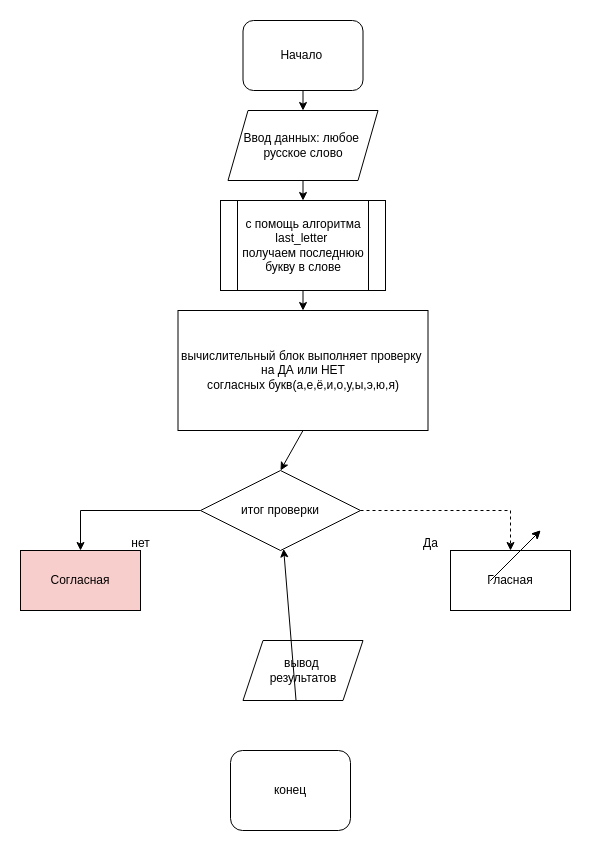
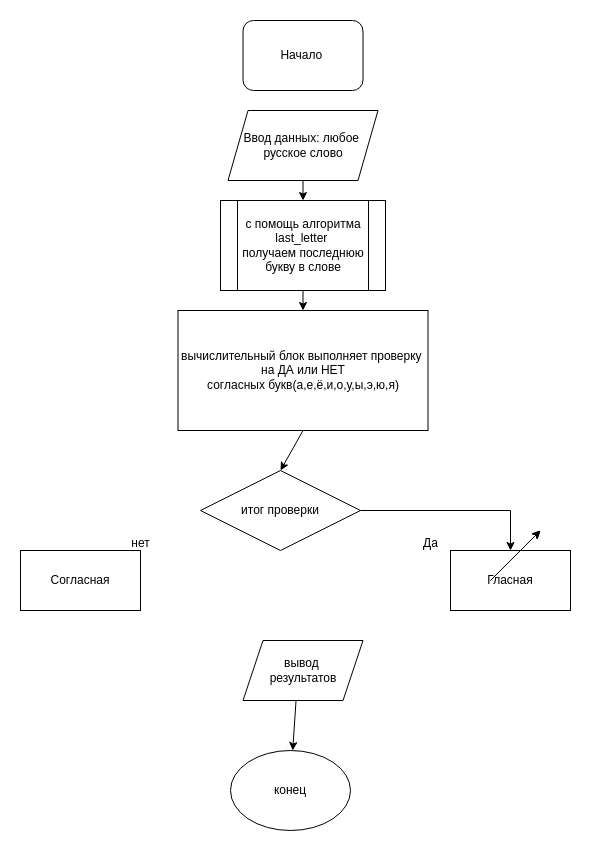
- <mxCell id="2" style="edgeStyle=orthogonalEdgeStyle;rounded=0;orthogonalLoop=1;jettySize=auto;html=1;exitX=0.5;exitY=1;exitDx=0;exitDy=0;entryX=0.5;entryY=0;entryDx=0;entryDy=0;" edge="1" parent="1" source="3" target="5"><mxGeometry relative="1" as="geometry" /></mxCell>
- <mxCell id="9" style="edgeStyle=orthogonalEdgeStyle;rounded=0;orthogonalLoop=1;jettySize=auto;html=1;exitX=0;exitY=0.5;exitDx=0;exitDy=0;entryX=0.5;entryY=0;entryDx=0;entryDy=0;" edge="1" parent="1" source="10" target="14"><mxGeometry relative="1" as="geometry"><mxPoint x="80" y="509.947" as="targetPoint" /></mxGeometry></mxCell>
- <mxCell id="19" value="" style="endArrow=classic;html=1;rounded=0;exitX=1;exitY=0.5;exitDx=0;exitDy=0;entryX=0.5;entryY=0;entryDx=0;entryDy=0;dashed=1;" edge="1" parent="1" source="10" target="18"><mxGeometry width="50" height="50" relative="1" as="geometry"><mxPoint x="490" y="580" as="sourcePoint" /><mxPoint x="510" y="510" as="targetPoint" /><Array as="points"><mxPoint x="510" y="510" /></Array></mxGeometry></mxCell>
+ <mxCell id="19" value="" style="endArrow=classic;html=1;rounded=0;exitX=1;exitY=0.5;exitDx=0;exitDy=0;entryX=0.5;entryY=0;entryDx=0;entryDy=0;" edge="1" parent="1" source="10" target="18"><mxGeometry width="50" height="50" relative="1" as="geometry"><mxPoint x="490" y="580" as="sourcePoint" /><mxPoint x="510" y="510" as="targetPoint" /><Array as="points"><mxPoint x="510" y="510" /></Array></mxGeometry></mxCell>
- <mxCell id="14" value="Согласная" style="rounded=0;whiteSpace=wrap;html=1;fillColor=#f8cecc;" vertex="1" parent="1"><mxGeometry x="20" y="550" width="120" height="60" as="geometry" /></mxCell>
+ <mxCell id="14" value="Согласная" style="rounded=0;whiteSpace=wrap;html=1;" vertex="1" parent="1"><mxGeometry x="20" y="550" width="120" height="60" as="geometry" /></mxCell>
- <mxCell id="16" value="" style="endArrow=classic;html=1;rounded=0;exitX=0.442;exitY=1;exitDx=0;exitDy=0;exitPerimeter=0;" edge="1" parent="1" source="15" target="10"><mxGeometry width="50" height="50" relative="1" as="geometry"><mxPoint x="330" y="850" as="sourcePoint" /><mxPoint x="280" y="870" as="targetPoint" /></mxGeometry></mxCell>
+ <mxCell id="16" value="" style="endArrow=classic;html=1;rounded=0;exitX=0.442;exitY=1;exitDx=0;exitDy=0;exitPerimeter=0;" edge="1" parent="1" source="15" target="17"><mxGeometry width="50" height="50" relative="1" as="geometry"><mxPoint x="330" y="850" as="sourcePoint" /><mxPoint x="280" y="870" as="targetPoint" /></mxGeometry></mxCell>
- <mxCell id="17" value="конец" style="whiteSpace=wrap;html=1;rounded=1;" vertex="1" parent="1"><mxGeometry x="230" y="750" width="120" height="80" as="geometry" /></mxCell>
+ <mxCell id="17" value="конец" style="ellipse;whiteSpace=wrap;html=1;" vertex="1" parent="1"><mxGeometry x="230" y="750" width="120" height="80" as="geometry" /></mxCell>
